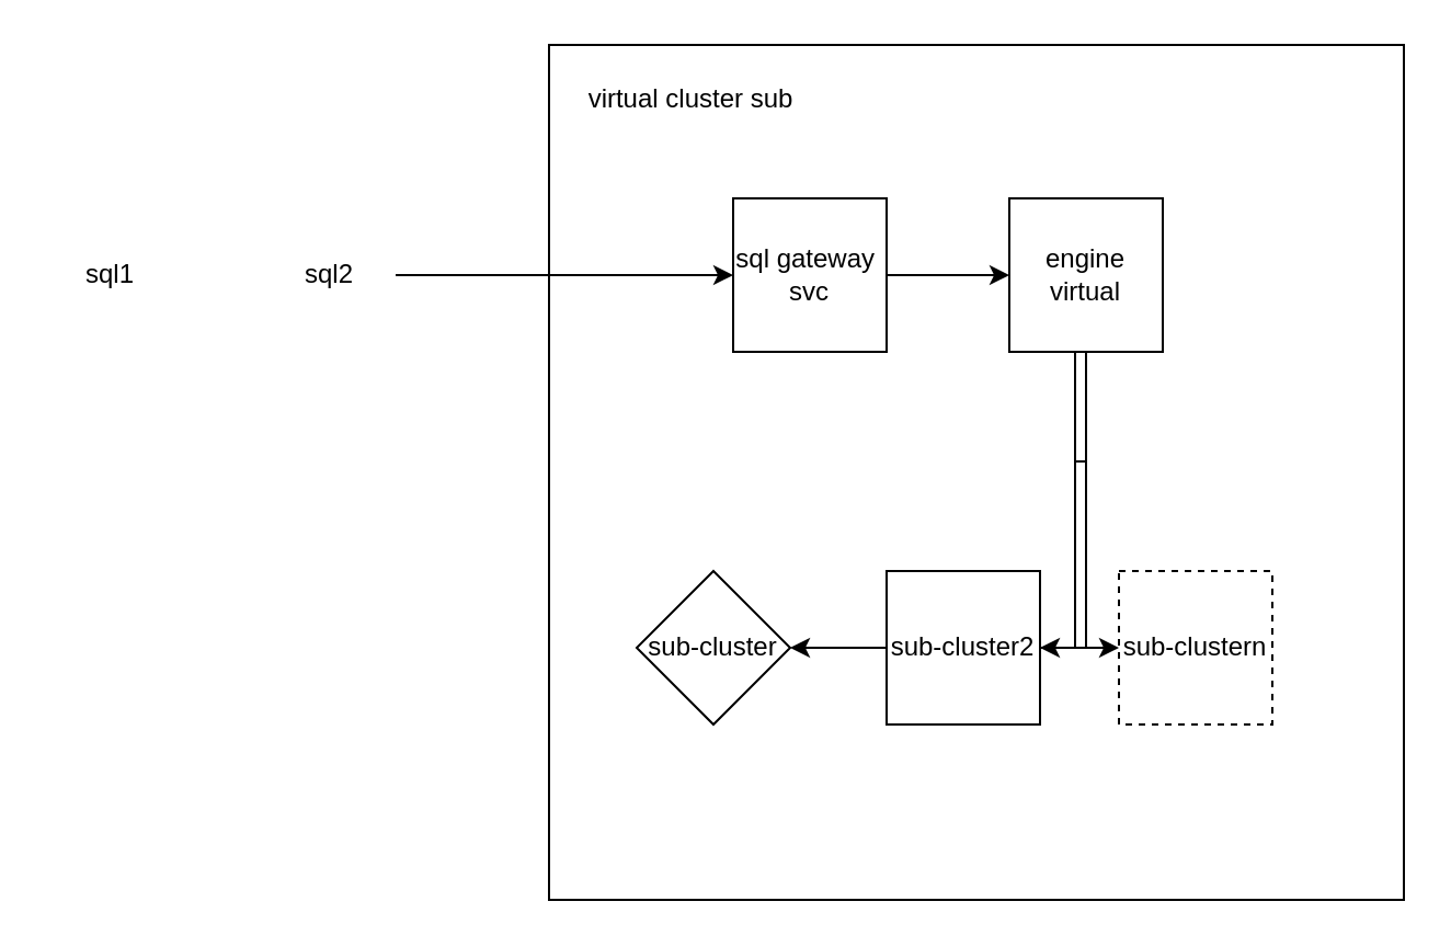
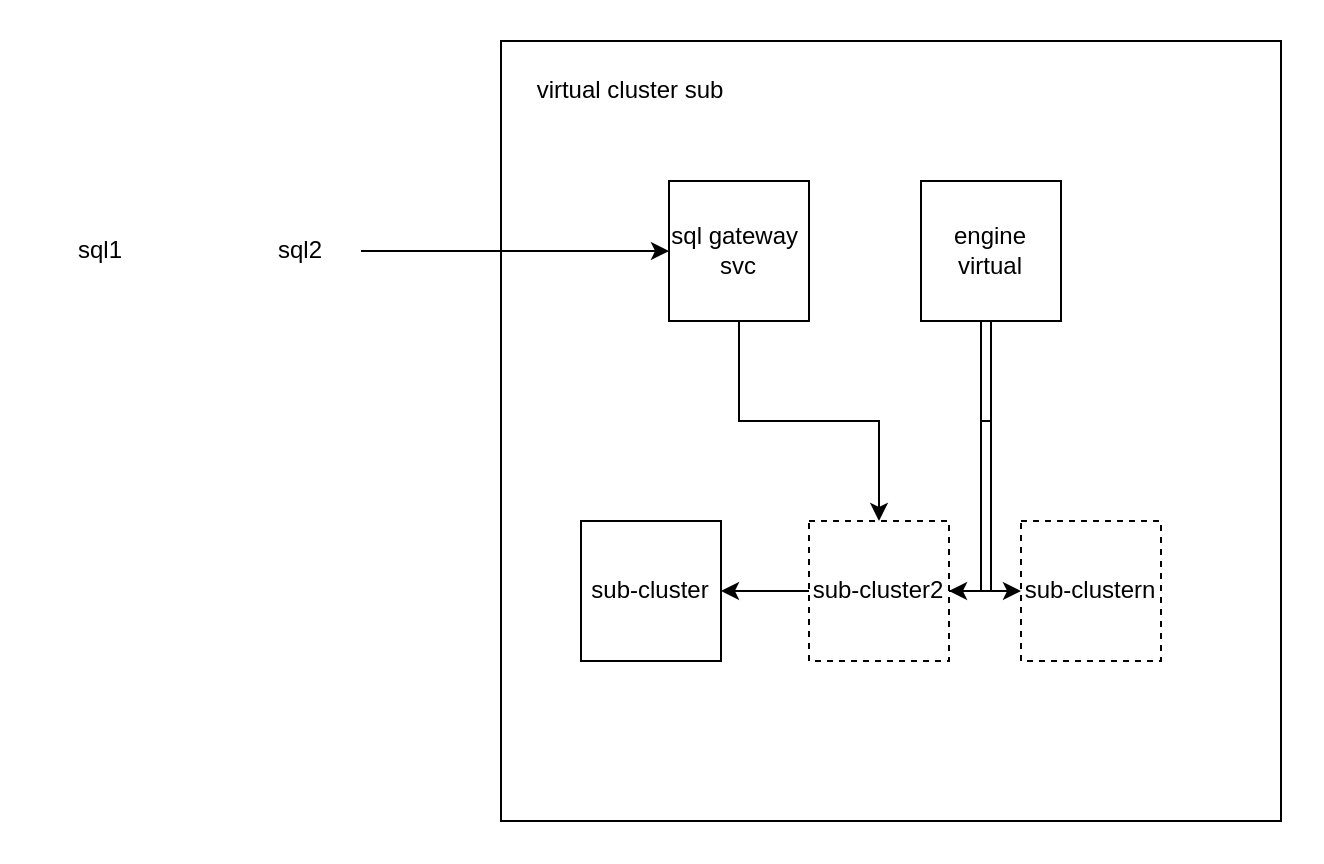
- <mxCell id="3" style="edgeStyle=orthogonalEdgeStyle;rounded=0;orthogonalLoop=1;jettySize=auto;html=1;entryX=0;entryY=0.5;entryDx=0;entryDy=0;" edge="1" parent="1" source="4" target="9"><mxGeometry relative="1" as="geometry" /></mxCell>
+ <mxCell id="3" style="edgeStyle=orthogonalEdgeStyle;rounded=0;orthogonalLoop=1;jettySize=auto;html=1;" edge="1" parent="1" source="4" target="11"><mxGeometry relative="1" as="geometry" /></mxCell>
- <mxCell id="10" value="sub-cluster" style="rhombus;whiteSpace=wrap;html=1;aspect=fixed;" vertex="1" parent="1"><mxGeometry x="290" y="260" width="70" height="70" as="geometry" /></mxCell>
+ <mxCell id="10" value="sub-cluster" style="whiteSpace=wrap;html=1;aspect=fixed;" vertex="1" parent="1"><mxGeometry x="290" y="260" width="70" height="70" as="geometry" /></mxCell>
- <mxCell id="11" value="sub-cluster2" style="whiteSpace=wrap;html=1;aspect=fixed;dashed=0;" vertex="1" parent="1"><mxGeometry x="404" y="260" width="70" height="70" as="geometry" /></mxCell>
+ <mxCell id="11" value="sub-cluster2" style="whiteSpace=wrap;html=1;aspect=fixed;dashed=1;" vertex="1" parent="1"><mxGeometry x="404" y="260" width="70" height="70" as="geometry" /></mxCell>
